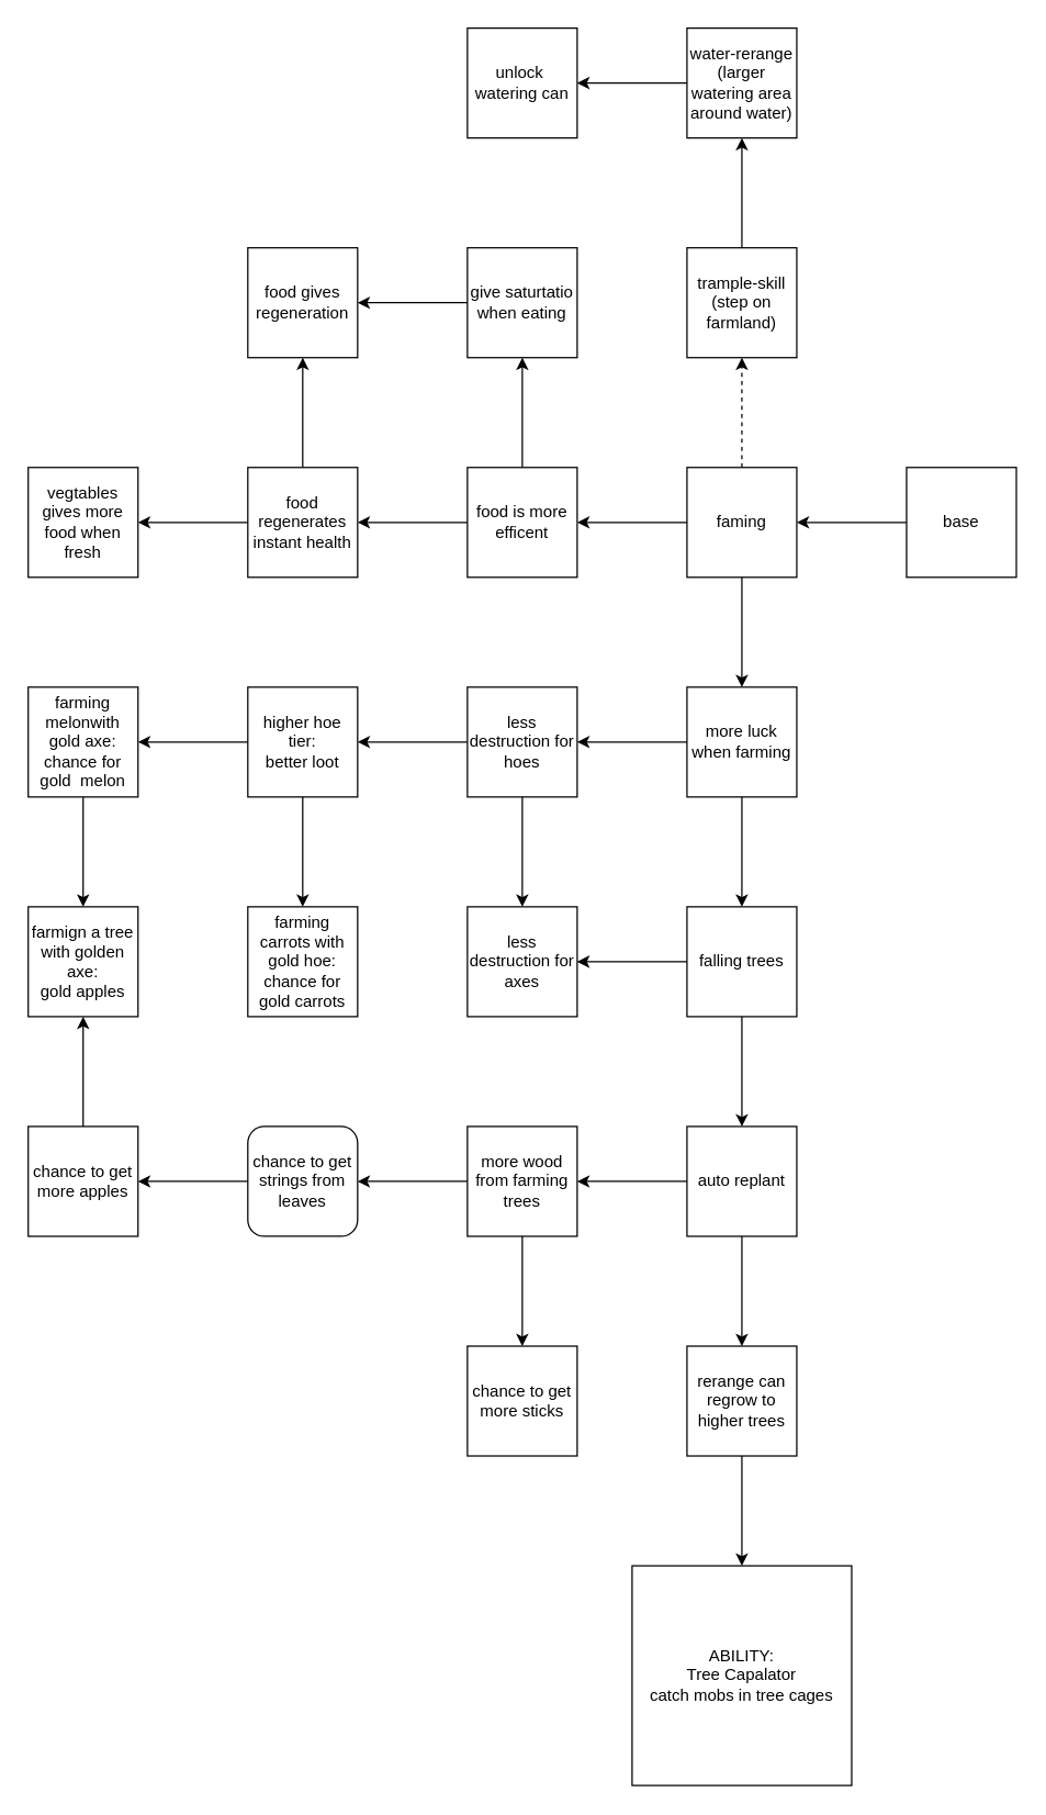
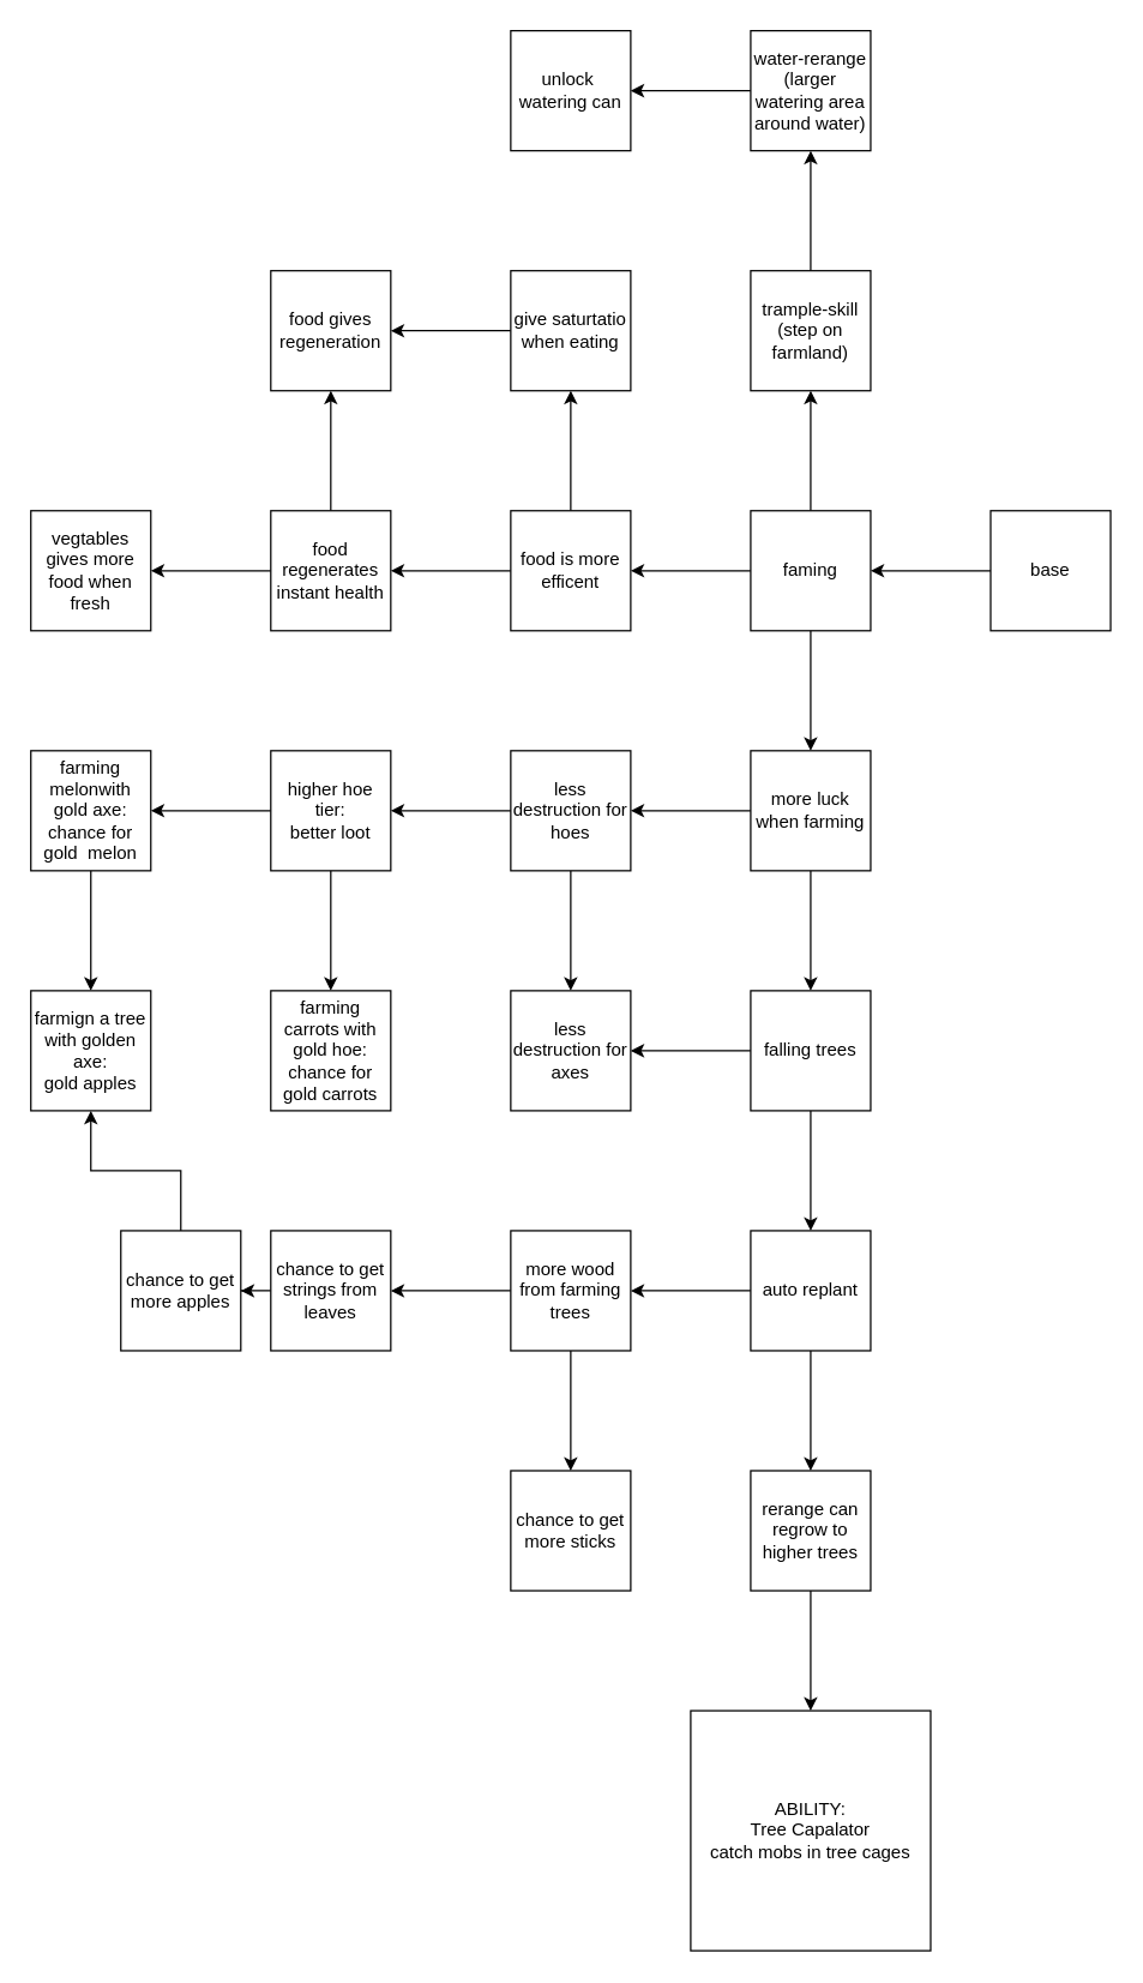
- <mxCell id="5" style="edgeStyle=orthogonalEdgeStyle;rounded=0;orthogonalLoop=1;jettySize=auto;html=1;entryX=0.5;entryY=1;entryDx=0;entryDy=0;dashed=1;" parent="1" source="7" target="12" edge="1"><mxGeometry relative="1" as="geometry" /></mxCell>
+ <mxCell id="5" style="edgeStyle=orthogonalEdgeStyle;rounded=0;orthogonalLoop=1;jettySize=auto;html=1;entryX=0.5;entryY=1;entryDx=0;entryDy=0;" parent="1" source="7" target="12" edge="1"><mxGeometry relative="1" as="geometry" /></mxCell>
- <mxCell id="44" value="chance to get more apples" style="rounded=0;whiteSpace=wrap;html=1;" vertex="1" parent="1"><mxGeometry x="20" y="820" width="80" height="80" as="geometry" /></mxCell>
+ <mxCell id="44" value="chance to get more apples" style="rounded=0;whiteSpace=wrap;html=1;" vertex="1" parent="1"><mxGeometry x="80" y="820" width="80" height="80" as="geometry" /></mxCell>
- <mxCell id="42" value="chance to get strings from leaves" style="whiteSpace=wrap;html=1;rounded=1;" vertex="1" parent="1"><mxGeometry x="180" y="820" width="80" height="80" as="geometry" /></mxCell>
+ <mxCell id="42" value="chance to get strings from leaves" style="rounded=0;whiteSpace=wrap;html=1;" vertex="1" parent="1"><mxGeometry x="180" y="820" width="80" height="80" as="geometry" /></mxCell>
